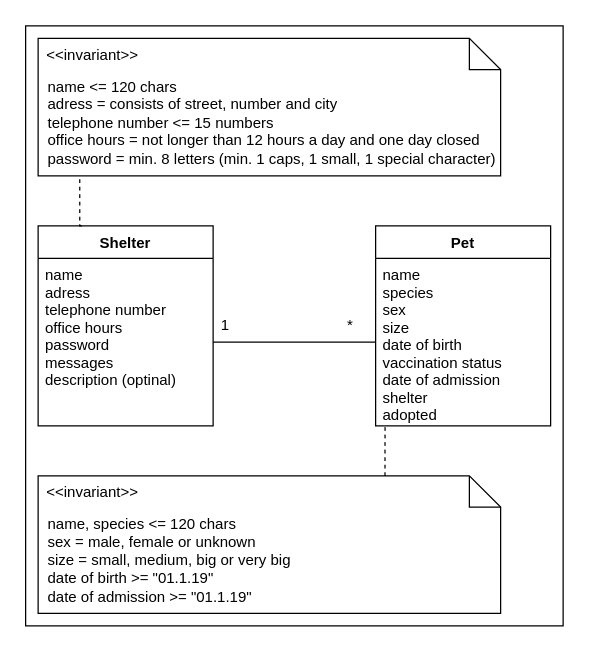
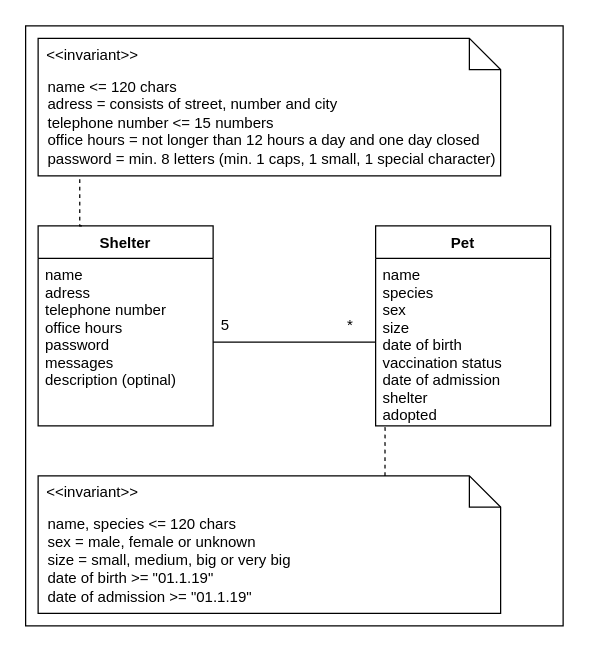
- <mxCell id="10" value="1" style="text;html=1;strokeColor=none;fillColor=none;align=center;verticalAlign=middle;whiteSpace=wrap;rounded=0;" vertex="1" parent="1"><mxGeometry x="160" y="250" width="40" height="20" as="geometry" /></mxCell>
+ <mxCell id="10" value="5" style="text;html=1;strokeColor=none;fillColor=none;align=center;verticalAlign=middle;whiteSpace=wrap;rounded=0;" vertex="1" parent="1"><mxGeometry x="160" y="250" width="40" height="20" as="geometry" /></mxCell>
